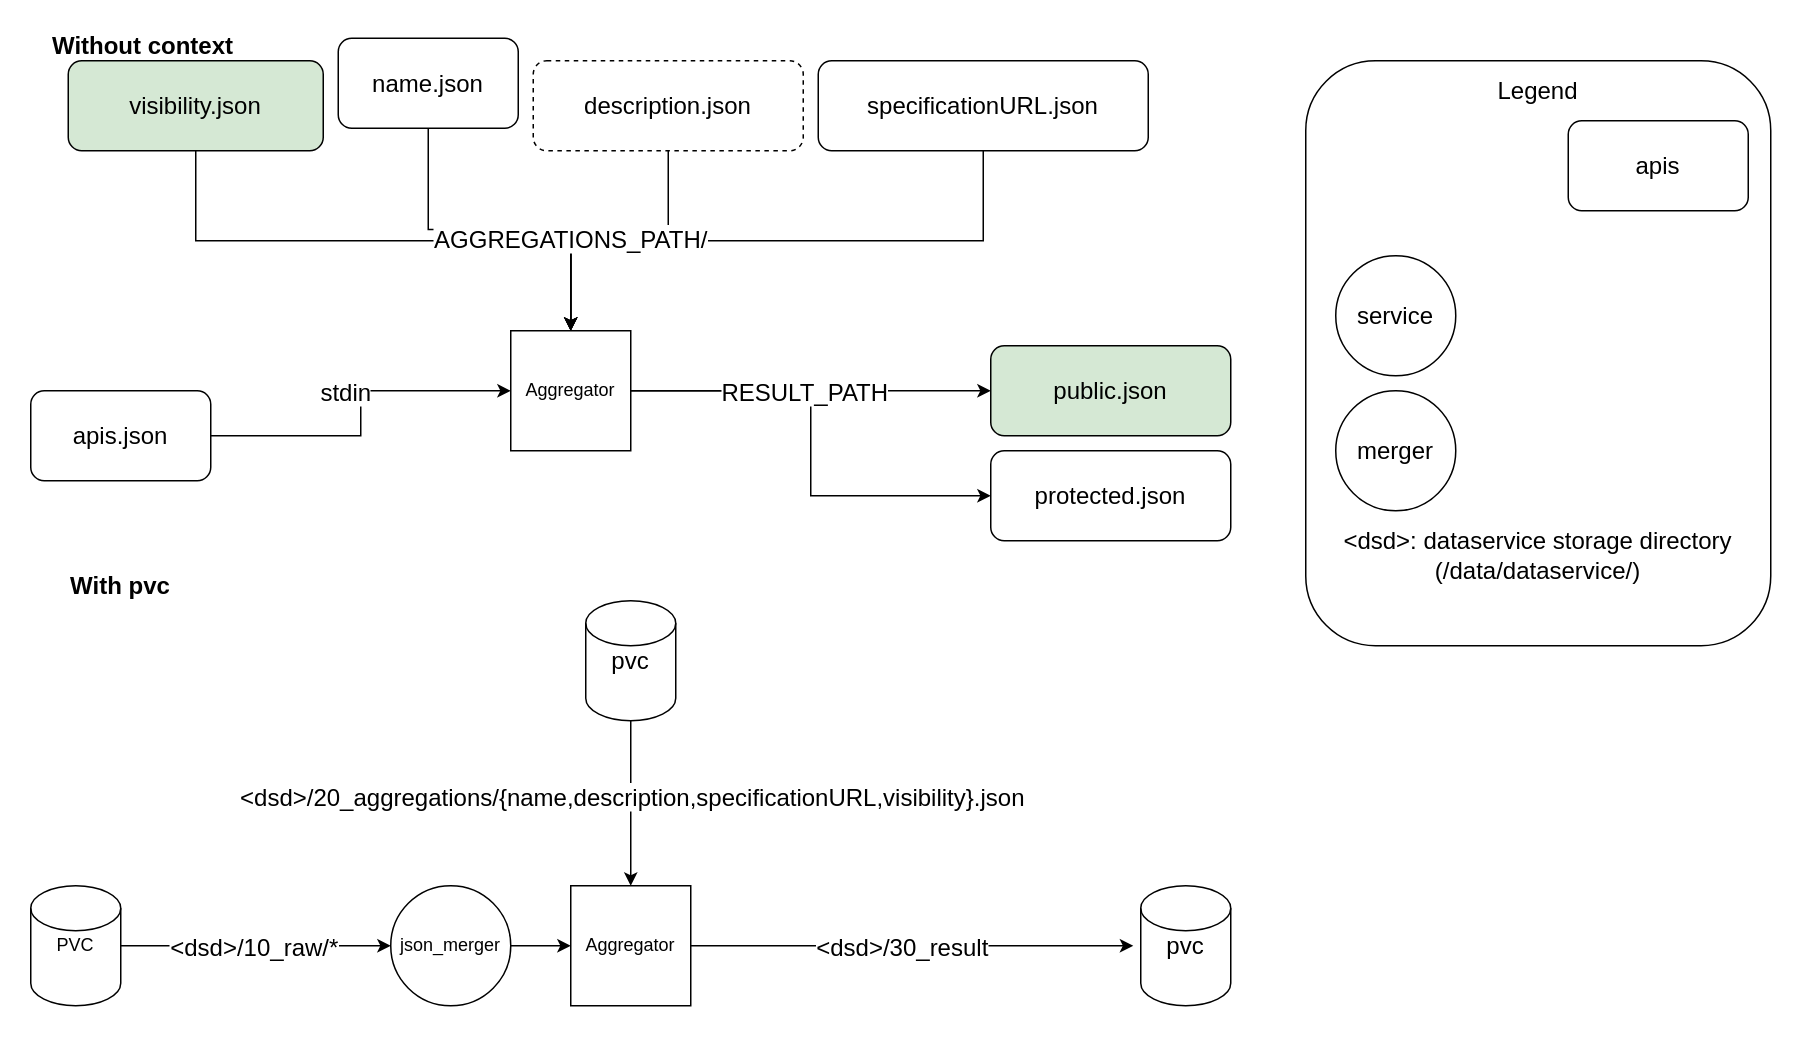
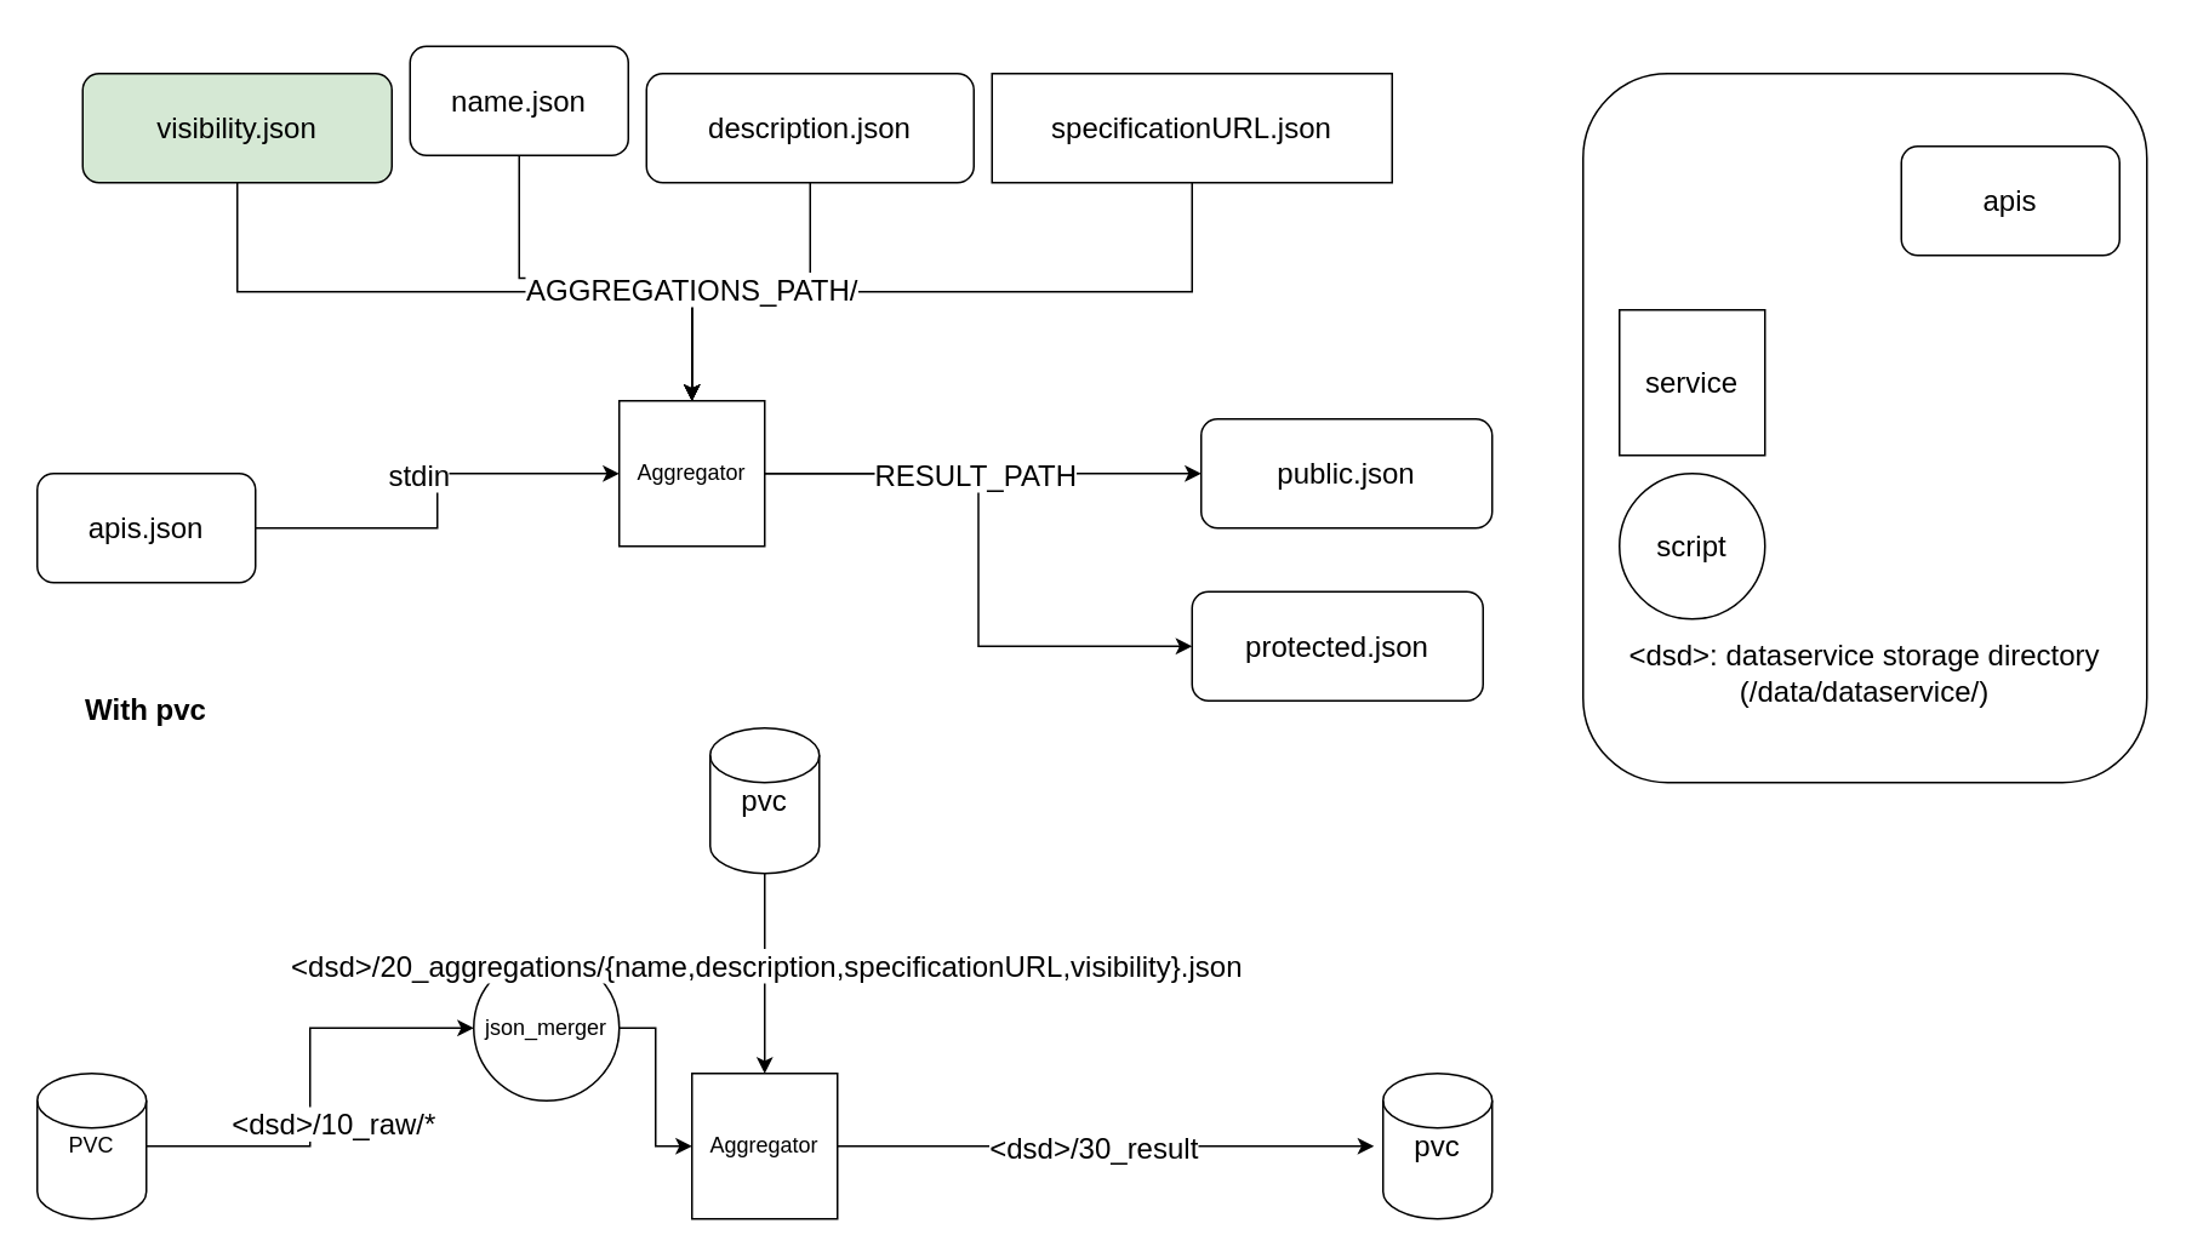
- <mxCell id="11" value="Without context" style="text;html=1;strokeColor=none;fillColor=none;align=center;verticalAlign=middle;whiteSpace=wrap;rounded=0;fontSize=16;fontStyle=1" vertex="1" parent="1"><mxGeometry x="20" y="20" width="150" height="20" as="geometry" /></mxCell>
- <mxCell id="36" value="Legend" style="text;html=1;strokeColor=none;fillColor=none;align=center;verticalAlign=middle;whiteSpace=wrap;rounded=0;fontSize=16;" vertex="1" parent="34"><mxGeometry x="135" y="10" width="40" height="20" as="geometry" /></mxCell>
- <mxCell id="23" value="description.json" style="rounded=1;whiteSpace=wrap;html=1;fontSize=16;dashed=1;" vertex="1" parent="1"><mxGeometry x="355" y="40" width="180" height="60" as="geometry" /></mxCell>
+ <mxCell id="23" value="description.json" style="rounded=1;whiteSpace=wrap;html=1;fontSize=16;" vertex="1" parent="1"><mxGeometry x="355" y="40" width="180" height="60" as="geometry" /></mxCell>
- <mxCell id="26" value="specificationURL.json" style="rounded=1;whiteSpace=wrap;html=1;fontSize=16;" vertex="1" parent="1"><mxGeometry x="545" y="40" width="220" height="60" as="geometry" /></mxCell>
+ <mxCell id="26" value="specificationURL.json" style="whiteSpace=wrap;html=1;fontSize=16;rounded=0;" vertex="1" parent="1"><mxGeometry x="545" y="40" width="220" height="60" as="geometry" /></mxCell>
- <mxCell id="37" value="service" style="ellipse;whiteSpace=wrap;html=1;aspect=fixed;fontSize=16;" vertex="1" parent="34"><mxGeometry x="20" y="130" width="80" height="80" as="geometry" /></mxCell>
+ <mxCell id="37" value="service" style="whiteSpace=wrap;html=1;aspect=fixed;fontSize=16;" vertex="1" parent="34"><mxGeometry x="20" y="130" width="80" height="80" as="geometry" /></mxCell>
- <mxCell id="27" value="public.json" style="rounded=1;whiteSpace=wrap;html=1;fontSize=16;fillColor=#d5e8d4;" vertex="1" parent="1"><mxGeometry x="660" y="230" width="160" height="60" as="geometry" /></mxCell>
+ <mxCell id="27" value="public.json" style="rounded=1;whiteSpace=wrap;html=1;fontSize=16;" vertex="1" parent="1"><mxGeometry x="660" y="230" width="160" height="60" as="geometry" /></mxCell>
- <mxCell id="38" value="merger" style="ellipse;whiteSpace=wrap;html=1;aspect=fixed;fontSize=16;" vertex="1" parent="34"><mxGeometry x="20" y="220" width="80" height="80" as="geometry" /></mxCell>
+ <mxCell id="38" value="script" style="ellipse;whiteSpace=wrap;html=1;aspect=fixed;fontSize=16;" vertex="1" parent="34"><mxGeometry x="20" y="220" width="80" height="80" as="geometry" /></mxCell>
- <mxCell id="28" value="protected.json" style="rounded=1;whiteSpace=wrap;html=1;fontSize=16;" vertex="1" parent="1"><mxGeometry x="660" y="300" width="160" height="60" as="geometry" /></mxCell>
+ <mxCell id="28" value="protected.json" style="rounded=1;whiteSpace=wrap;html=1;fontSize=16;" vertex="1" parent="1"><mxGeometry x="655" y="325" width="160" height="60" as="geometry" /></mxCell>
- <mxCell id="7" value="json_merger" style="ellipse;whiteSpace=wrap;html=1;aspect=fixed;" vertex="1" parent="1"><mxGeometry x="260" y="590" width="80" height="80" as="geometry" /></mxCell>
+ <mxCell id="7" value="json_merger" style="ellipse;whiteSpace=wrap;html=1;aspect=fixed;" vertex="1" parent="1"><mxGeometry x="260" y="525" width="80" height="80" as="geometry" /></mxCell>
